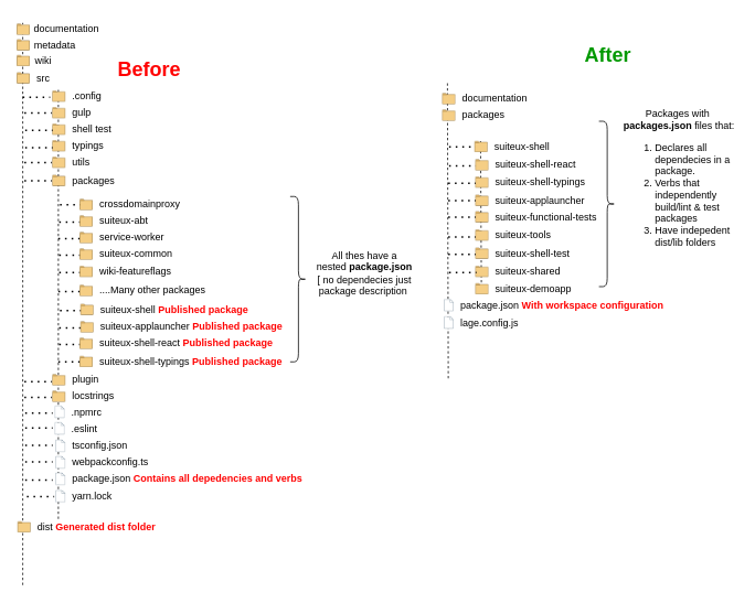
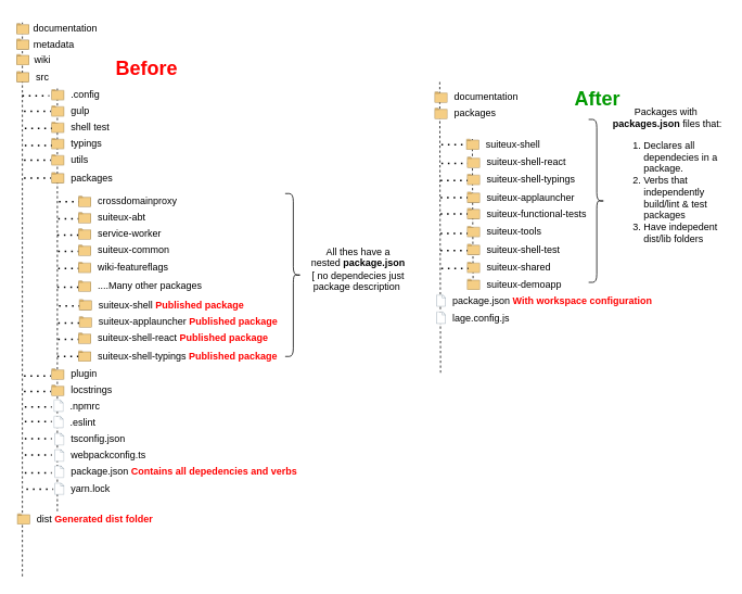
- <mxCell id="151" value="&lt;b&gt;&lt;font color=&quot;#009900&quot; style=&quot;font-size: 24px;&quot;&gt;After&lt;/font&gt;&lt;/b&gt;" style="text;html=1;strokeColor=none;fillColor=none;align=center;verticalAlign=middle;whiteSpace=wrap;rounded=0;fontColor=#FF0000;" vertex="1" parent="1"><mxGeometry x="704" y="51" width="60" height="30" as="geometry" /></mxCell>
+ <mxCell id="151" value="&lt;b&gt;&lt;font color=&quot;#009900&quot; style=&quot;font-size: 24px;&quot;&gt;After&lt;/font&gt;&lt;/b&gt;" style="text;html=1;strokeColor=none;fillColor=none;align=center;verticalAlign=middle;whiteSpace=wrap;rounded=0;fontColor=#FF0000;" vertex="1" parent="1"><mxGeometry x="704" y="106" width="60" height="30" as="geometry" /></mxCell>
